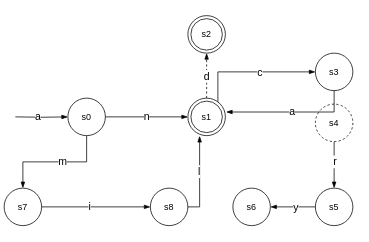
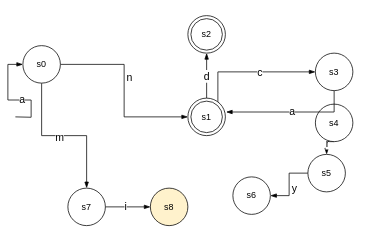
- <mxCell id="9" style="edgeStyle=orthogonalEdgeStyle;rounded=0;orthogonalLoop=1;jettySize=auto;html=1;exitX=0.5;exitY=0;exitDx=0;exitDy=0;entryX=0.5;entryY=1;entryDx=0;entryDy=0;endArrow=blockThin;endFill=1;dashed=1;" edge="1" parent="1" source="11" target="18"><mxGeometry relative="1" as="geometry" /></mxCell>
+ <mxCell id="9" style="edgeStyle=orthogonalEdgeStyle;rounded=0;orthogonalLoop=1;jettySize=auto;html=1;exitX=0.5;exitY=0;exitDx=0;exitDy=0;entryX=0.5;entryY=1;entryDx=0;entryDy=0;endArrow=blockThin;endFill=1;" edge="1" parent="1" source="11" target="18"><mxGeometry relative="1" as="geometry" /></mxCell>
- <mxCell id="6" value="s0" style="ellipse;whiteSpace=wrap;html=1;aspect=fixed;" vertex="1" parent="1"><mxGeometry x="90" y="130" width="50" height="50" as="geometry" /></mxCell>
+ <mxCell id="6" value="s0" style="ellipse;whiteSpace=wrap;html=1;aspect=fixed;" vertex="1" parent="1"><mxGeometry x="30" y="60" width="50" height="50" as="geometry" /></mxCell>
- <mxCell id="14" value="s4" style="ellipse;whiteSpace=wrap;html=1;aspect=fixed;dashed=1;" vertex="1" parent="1"><mxGeometry x="420" y="138" width="50" height="50" as="geometry" /></mxCell>
+ <mxCell id="14" value="s4" style="ellipse;whiteSpace=wrap;html=1;aspect=fixed;" vertex="1" parent="1"><mxGeometry x="420" y="138" width="50" height="50" as="geometry" /></mxCell>
- <mxCell id="27" style="edgeStyle=orthogonalEdgeStyle;rounded=0;orthogonalLoop=1;jettySize=auto;html=1;exitX=1;exitY=0.5;exitDx=0;exitDy=0;entryX=0.313;entryY=1.01;entryDx=0;entryDy=0;entryPerimeter=0;endArrow=blockThin;endFill=1;" edge="1" parent="1" source="22" target="11"><mxGeometry relative="1" as="geometry"><Array as="points"><mxPoint x="266" y="275" /></Array></mxGeometry></mxCell>
- <mxCell id="28" value="&lt;font style=&quot;font-size: 14px;&quot;&gt;l&lt;/font&gt;" style="edgeLabel;html=1;align=center;verticalAlign=middle;resizable=0;points=[];" vertex="1" connectable="0" parent="27"><mxGeometry x="0.152" y="1" relative="1" as="geometry"><mxPoint as="offset" /></mxGeometry></mxCell>
- <mxCell id="21" value="s7" style="ellipse;whiteSpace=wrap;html=1;aspect=fixed;" vertex="1" parent="1"><mxGeometry x="5" y="250" width="50" height="50" as="geometry" /></mxCell>
+ <mxCell id="21" value="s7" style="ellipse;whiteSpace=wrap;html=1;aspect=fixed;" vertex="1" parent="1"><mxGeometry x="90" y="250" width="50" height="50" as="geometry" /></mxCell>
- <mxCell id="22" value="s8" style="ellipse;whiteSpace=wrap;html=1;aspect=fixed;" vertex="1" parent="1"><mxGeometry x="200" y="250" width="50" height="50" as="geometry" /></mxCell>
+ <mxCell id="22" value="s8" style="ellipse;whiteSpace=wrap;html=1;aspect=fixed;fillColor=#fff2cc;" vertex="1" parent="1"><mxGeometry x="200" y="250" width="50" height="50" as="geometry" /></mxCell>
- <mxCell id="26" value="s6" style="ellipse;whiteSpace=wrap;html=1;aspect=fixed;" vertex="1" parent="1"><mxGeometry x="310" y="250" width="50" height="50" as="geometry" /></mxCell>
+ <mxCell id="26" value="s6" style="ellipse;whiteSpace=wrap;html=1;aspect=fixed;" vertex="1" parent="1"><mxGeometry x="310" y="235" width="50" height="50" as="geometry" /></mxCell>
- <mxCell id="25" value="s5" style="ellipse;whiteSpace=wrap;html=1;aspect=fixed;" vertex="1" parent="1"><mxGeometry x="420" y="250" width="50" height="50" as="geometry" /></mxCell>
+ <mxCell id="25" value="s5" style="ellipse;whiteSpace=wrap;html=1;aspect=fixed;" vertex="1" parent="1"><mxGeometry x="410" y="205" width="50" height="50" as="geometry" /></mxCell>
